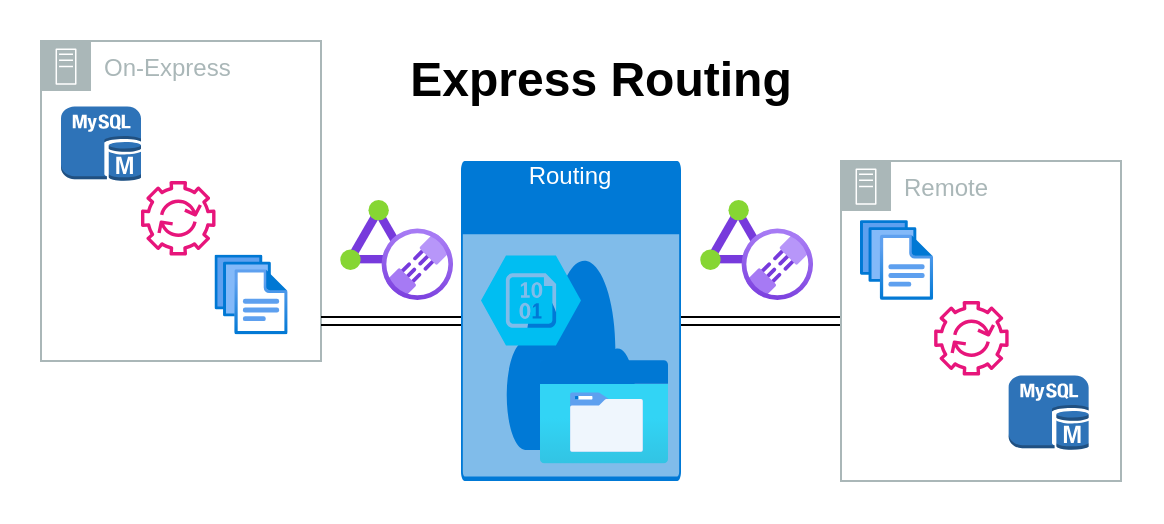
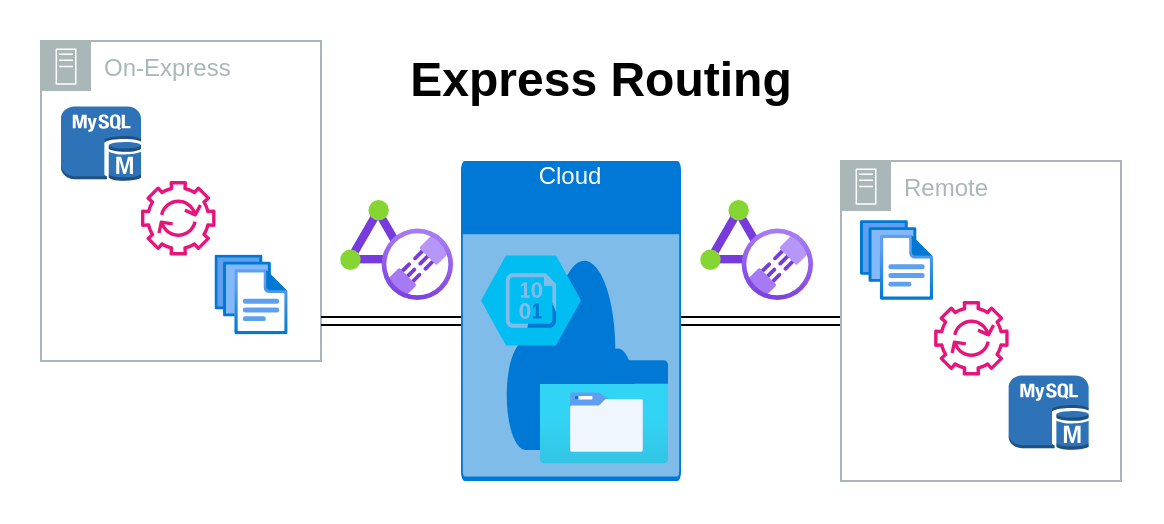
- <mxCell id="8" value="Routing" style="html=1;whiteSpace=wrap;strokeColor=none;fillColor=#0079D6;labelPosition=center;verticalLabelPosition=middle;verticalAlign=top;align=center;fontSize=12;outlineConnect=0;spacingTop=-6;fontColor=#FFFFFF;sketch=0;shape=mxgraph.sitemap.cloud;" vertex="1" parent="1"><mxGeometry x="230" y="80" width="110" height="160" as="geometry" /></mxCell>
+ <mxCell id="8" value="Cloud" style="html=1;whiteSpace=wrap;strokeColor=none;fillColor=#0079D6;labelPosition=center;verticalLabelPosition=middle;verticalAlign=top;align=center;fontSize=12;outlineConnect=0;spacingTop=-6;fontColor=#FFFFFF;sketch=0;shape=mxgraph.sitemap.cloud;" vertex="1" parent="1"><mxGeometry x="230" y="80" width="110" height="160" as="geometry" /></mxCell>
